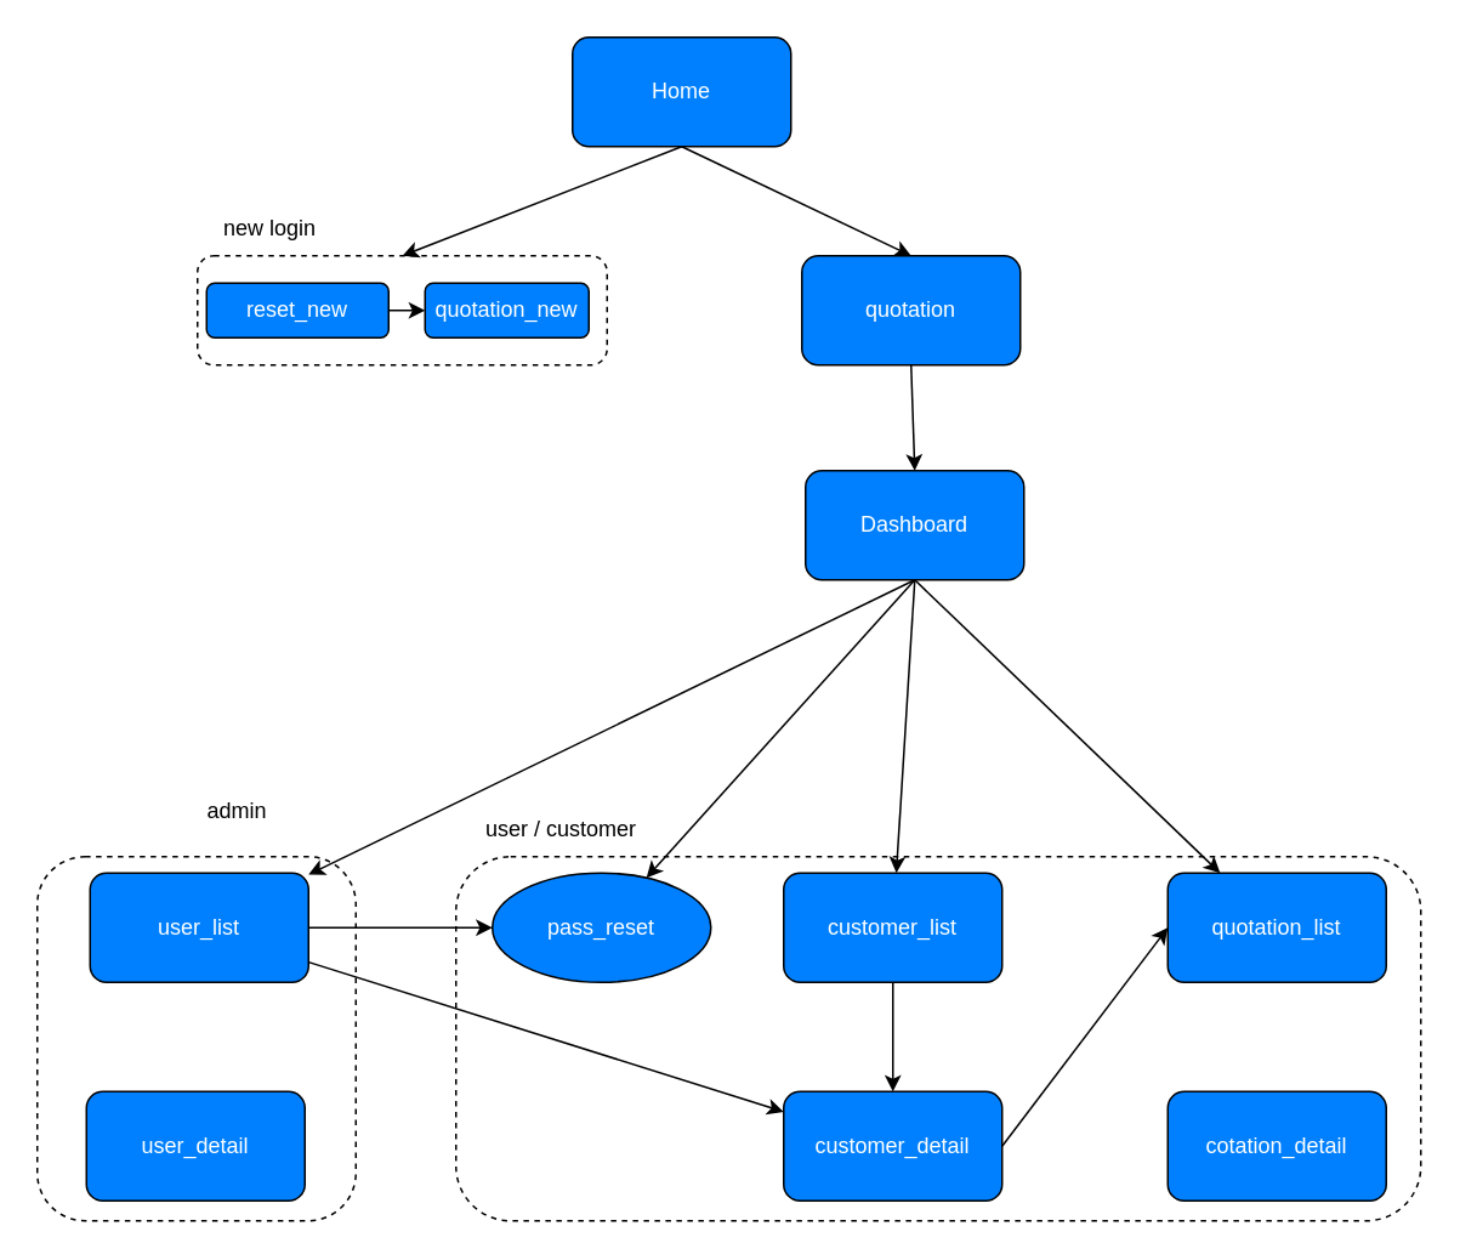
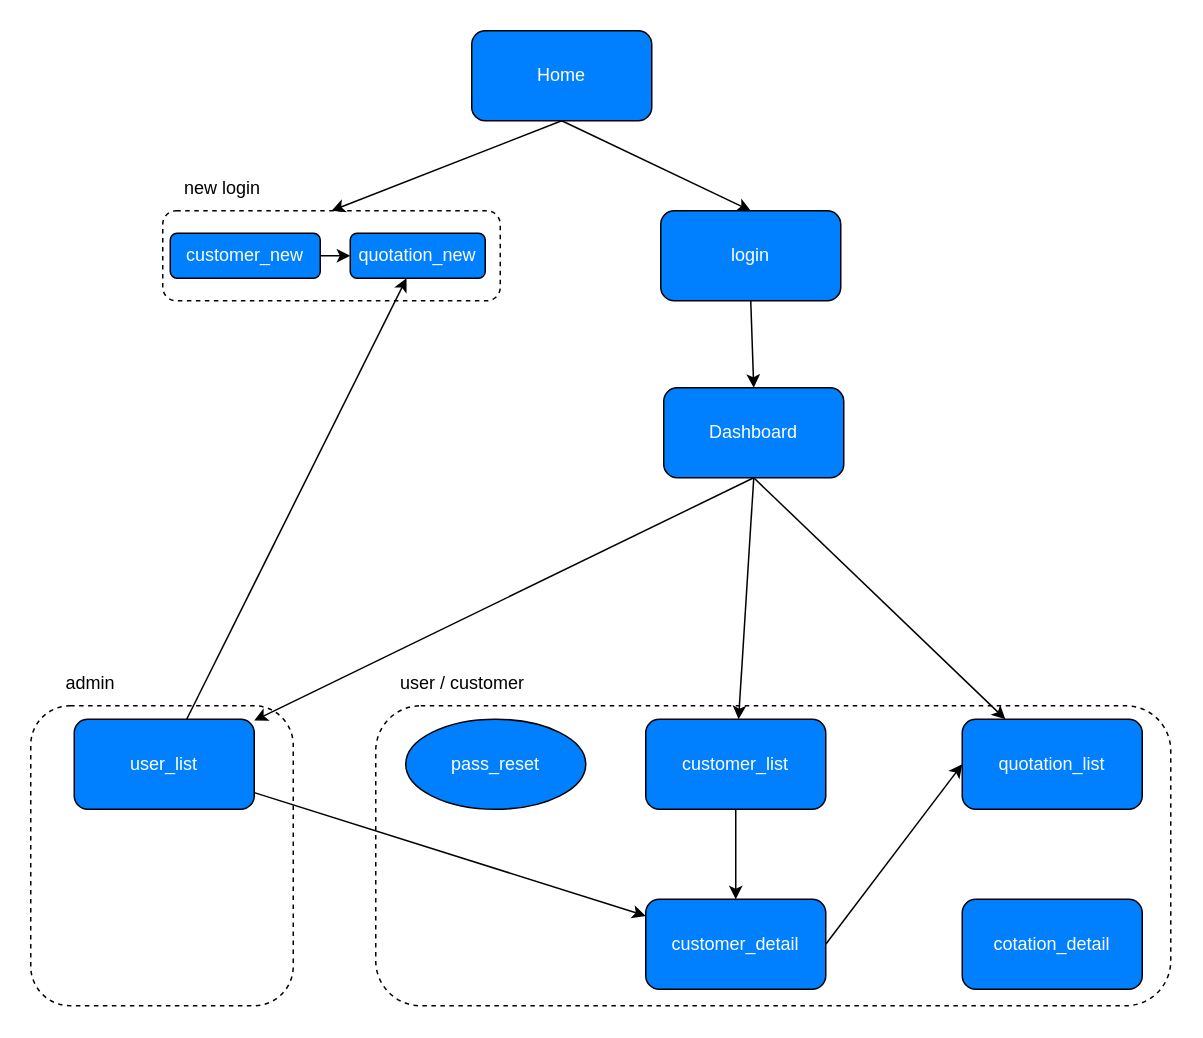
- <mxCell id="3" value="reset_new" style="rounded=1;whiteSpace=wrap;html=1;fillColor=#0080ff;fontColor=#ffffff;" parent="1" vertex="1"><mxGeometry x="113" y="155" width="100" height="30" as="geometry" /></mxCell>
+ <mxCell id="3" value="customer_new" style="rounded=1;whiteSpace=wrap;html=1;fillColor=#0080ff;fontColor=#ffffff;" parent="1" vertex="1"><mxGeometry x="113" y="155" width="100" height="30" as="geometry" /></mxCell>
- <mxCell id="23" value="quotation" style="rounded=1;whiteSpace=wrap;html=1;fillColor=#0080ff;fontColor=#ffffff;" parent="1" vertex="1"><mxGeometry x="440" y="140" width="120" height="60" as="geometry" /></mxCell>
+ <mxCell id="23" value="login" style="rounded=1;whiteSpace=wrap;html=1;fillColor=#0080ff;fontColor=#ffffff;" parent="1" vertex="1"><mxGeometry x="440" y="140" width="120" height="60" as="geometry" /></mxCell>
- <mxCell id="16" style="endArrow=classic;html=1;exitX=0.5;exitY=1;exitDx=0;exitDy=0;" parent="1" source="6" target="9" edge="1"><mxGeometry relative="1" as="geometry"><mxPoint x="384" y="200" as="sourcePoint" /><mxPoint x="204" y="380" as="targetPoint" /><Array as="points" /></mxGeometry></mxCell>
- <mxCell id="28" value="admin" style="text;html=1;align=center;verticalAlign=middle;whiteSpace=wrap;rounded=0;" parent="1" vertex="1"><mxGeometry x="90" y="430" width="80" height="30" as="geometry" /></mxCell>
+ <mxCell id="28" value="admin" style="text;html=1;align=center;verticalAlign=middle;whiteSpace=wrap;rounded=0;" parent="1" vertex="1"><mxGeometry x="20" y="440" width="80" height="30" as="geometry" /></mxCell>
- <mxCell id="21" style="endArrow=classic;html=1;" parent="1" source="7" target="9" edge="1"><mxGeometry relative="1" as="geometry"><mxPoint x="115" y="390" as="sourcePoint" /><mxPoint x="425" y="450" as="targetPoint" /></mxGeometry></mxCell>
+ <mxCell id="21" style="endArrow=classic;html=1;" parent="1" source="7" target="4" edge="1"><mxGeometry relative="1" as="geometry"><mxPoint x="115" y="390" as="sourcePoint" /><mxPoint x="425" y="450" as="targetPoint" /></mxGeometry></mxCell>
- <mxCell id="8" value="user_detail" style="rounded=1;whiteSpace=wrap;html=1;fillColor=#0080ff;fontColor=#ffffff;" parent="1" vertex="1"><mxGeometry x="47" y="599" width="120" height="60" as="geometry" /></mxCell>
